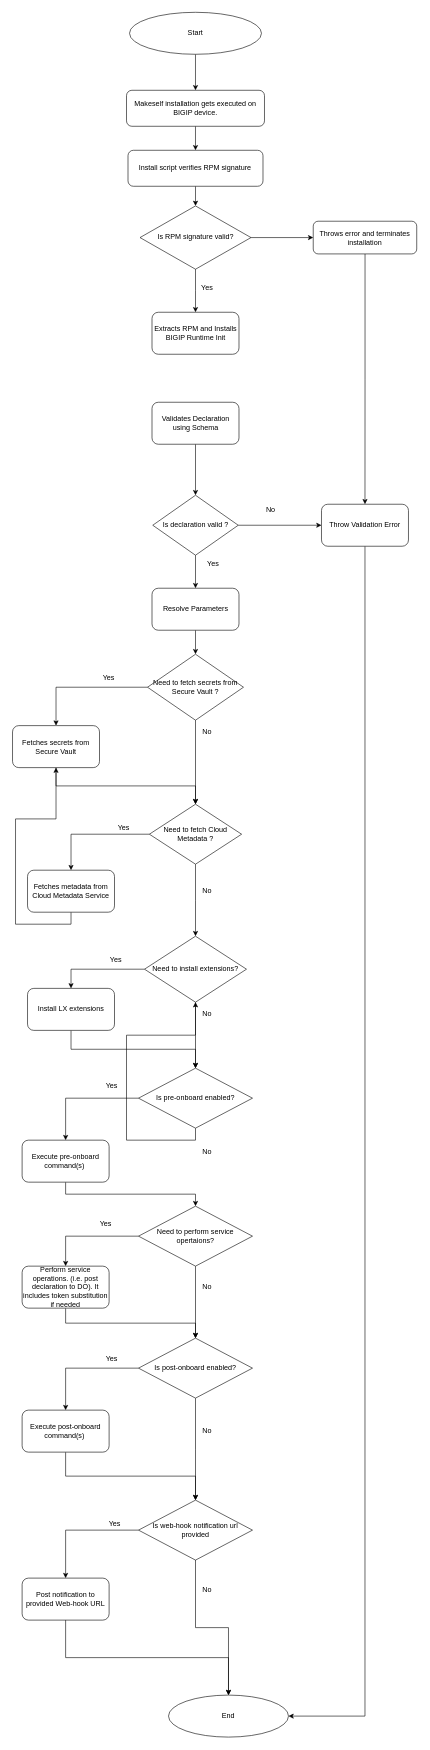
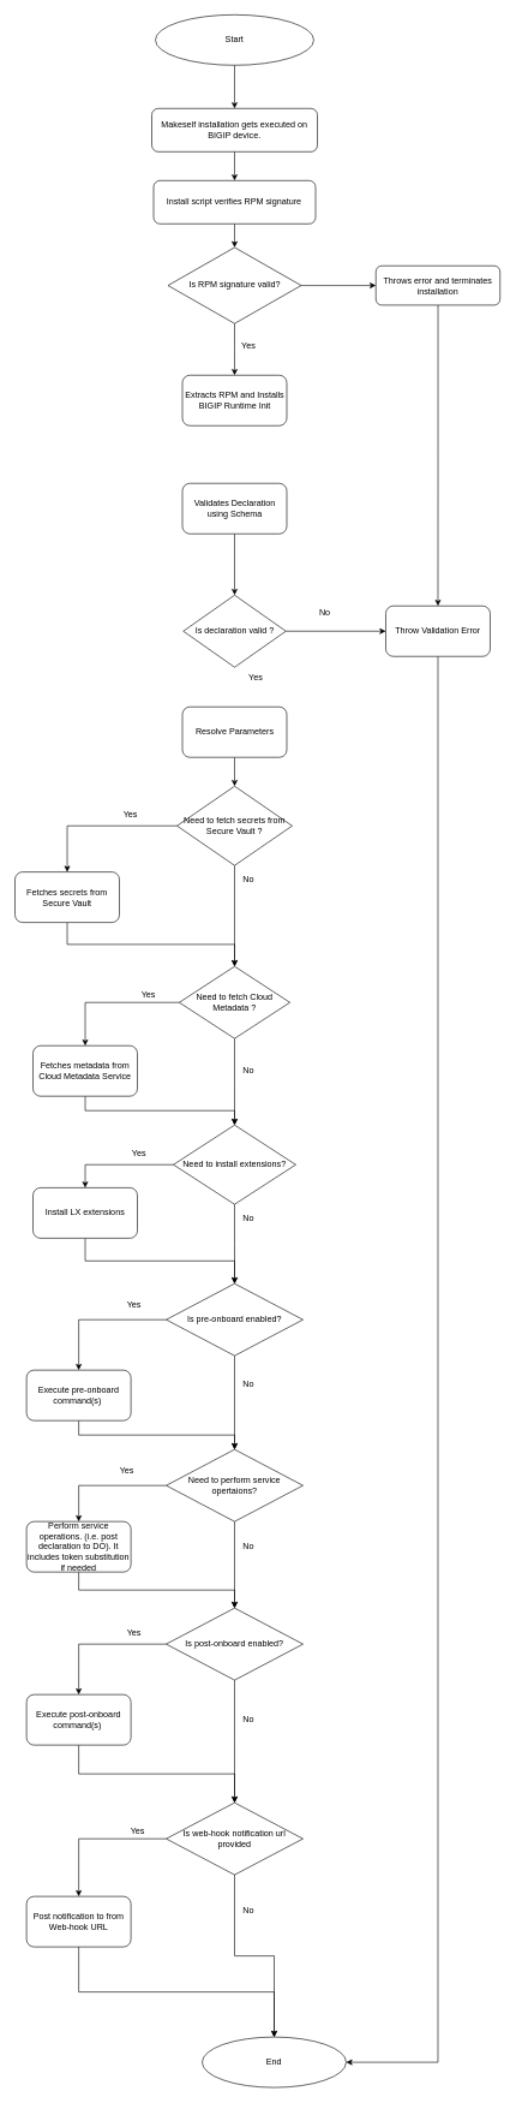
- <mxCell id="14" style="edgeStyle=orthogonalEdgeStyle;rounded=0;orthogonalLoop=1;jettySize=auto;html=1;exitX=0.5;exitY=1;exitDx=0;exitDy=0;entryX=0.5;entryY=0;entryDx=0;entryDy=0;" edge="1" parent="1" source="15" target="59"><mxGeometry relative="1" as="geometry" /></mxCell>
- <mxCell id="75" style="edgeStyle=orthogonalEdgeStyle;rounded=0;orthogonalLoop=1;jettySize=auto;html=1;exitX=0.5;exitY=1;exitDx=0;exitDy=0;" edge="1" parent="1" source="76" target="64"><mxGeometry relative="1" as="geometry" /></mxCell>
+ <mxCell id="75" style="edgeStyle=orthogonalEdgeStyle;rounded=0;orthogonalLoop=1;jettySize=auto;html=1;exitX=0.5;exitY=1;exitDx=0;exitDy=0;entryX=0.5;entryY=0;entryDx=0;entryDy=0;" edge="1" parent="1" source="76" target="22"><mxGeometry relative="1" as="geometry" /></mxCell>
- <mxCell id="28" style="edgeStyle=orthogonalEdgeStyle;rounded=0;orthogonalLoop=1;jettySize=auto;html=1;exitX=0.5;exitY=1;exitDx=0;exitDy=0;" edge="1" parent="1" source="29" target="22"><mxGeometry relative="1" as="geometry" /></mxCell>
+ <mxCell id="28" style="edgeStyle=orthogonalEdgeStyle;rounded=0;orthogonalLoop=1;jettySize=auto;html=1;exitX=0.5;exitY=1;exitDx=0;exitDy=0;entryX=0.5;entryY=0;entryDx=0;entryDy=0;" edge="1" parent="1" source="29" target="38"><mxGeometry relative="1" as="geometry" /></mxCell>
- <mxCell id="55" value="Post notification to provided Web-hook URL" style="rounded=1;whiteSpace=wrap;html=1;" vertex="1" parent="1"><mxGeometry x="36" y="2630" width="145" height="70" as="geometry" /></mxCell>
+ <mxCell id="55" value="Post notification to from Web-hook URL" style="rounded=1;whiteSpace=wrap;html=1;" vertex="1" parent="1"><mxGeometry x="36" y="2630" width="145" height="70" as="geometry" /></mxCell>
